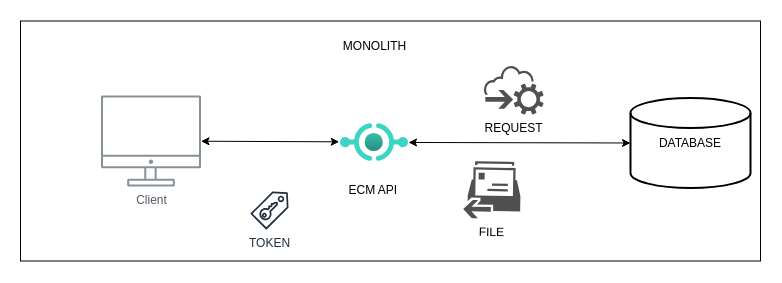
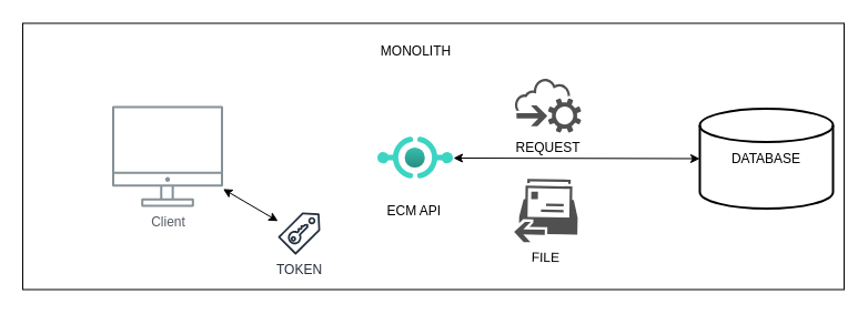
- <mxCell id="11" value="REQUEST" style="sketch=0;pointerEvents=1;shadow=0;dashed=0;html=1;strokeColor=none;fillColor=#505050;labelPosition=center;verticalLabelPosition=bottom;outlineConnect=0;verticalAlign=top;align=center;shape=mxgraph.office.clouds.cloud_service_request;" vertex="1" parent="1"><mxGeometry x="483" y="65" width="60" height="49" as="geometry" /></mxCell>
+ <mxCell id="11" value="REQUEST" style="sketch=0;pointerEvents=1;shadow=0;dashed=0;html=1;strokeColor=none;fillColor=#505050;labelPosition=center;verticalLabelPosition=bottom;outlineConnect=0;verticalAlign=top;align=center;shape=mxgraph.office.clouds.cloud_service_request;" vertex="1" parent="1"><mxGeometry x="463" y="70" width="60" height="49" as="geometry" /></mxCell>
- <mxCell id="6" value="" style="endArrow=classic;startArrow=classic;html=1;rounded=0;entryX=-0.019;entryY=0.49;entryDx=0;entryDy=0;entryPerimeter=0;" edge="1" parent="1" source="3" target="5"><mxGeometry width="50" height="50" relative="1" as="geometry"><mxPoint x="290" y="61" as="sourcePoint" /><mxPoint x="300" y="151" as="targetPoint" /></mxGeometry></mxCell>
+ <mxCell id="6" value="" style="endArrow=classic;startArrow=classic;html=1;rounded=0;" edge="1" parent="1" source="3" target="7"><mxGeometry width="50" height="50" relative="1" as="geometry"><mxPoint x="290" y="61" as="sourcePoint" /><mxPoint x="300" y="151" as="targetPoint" /></mxGeometry></mxCell>
